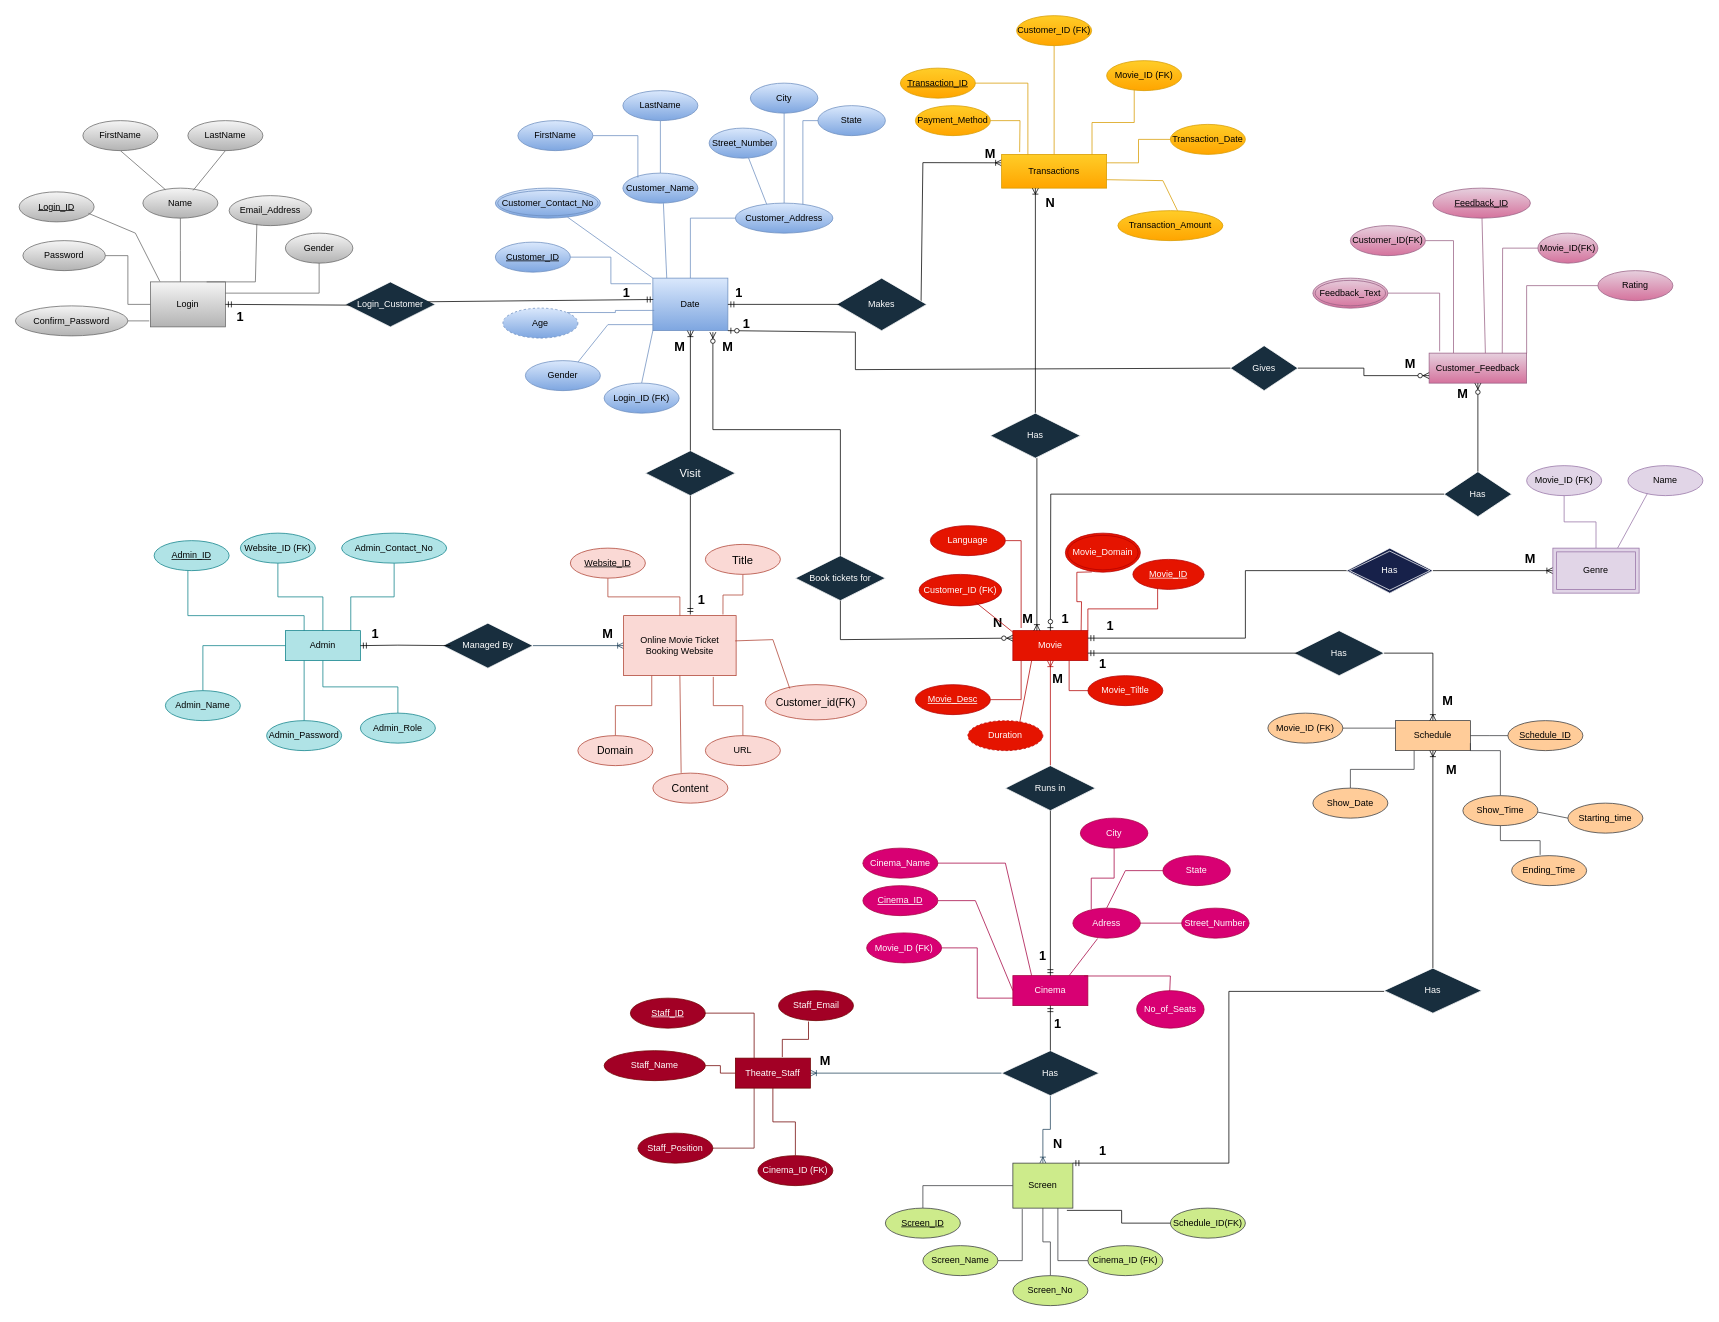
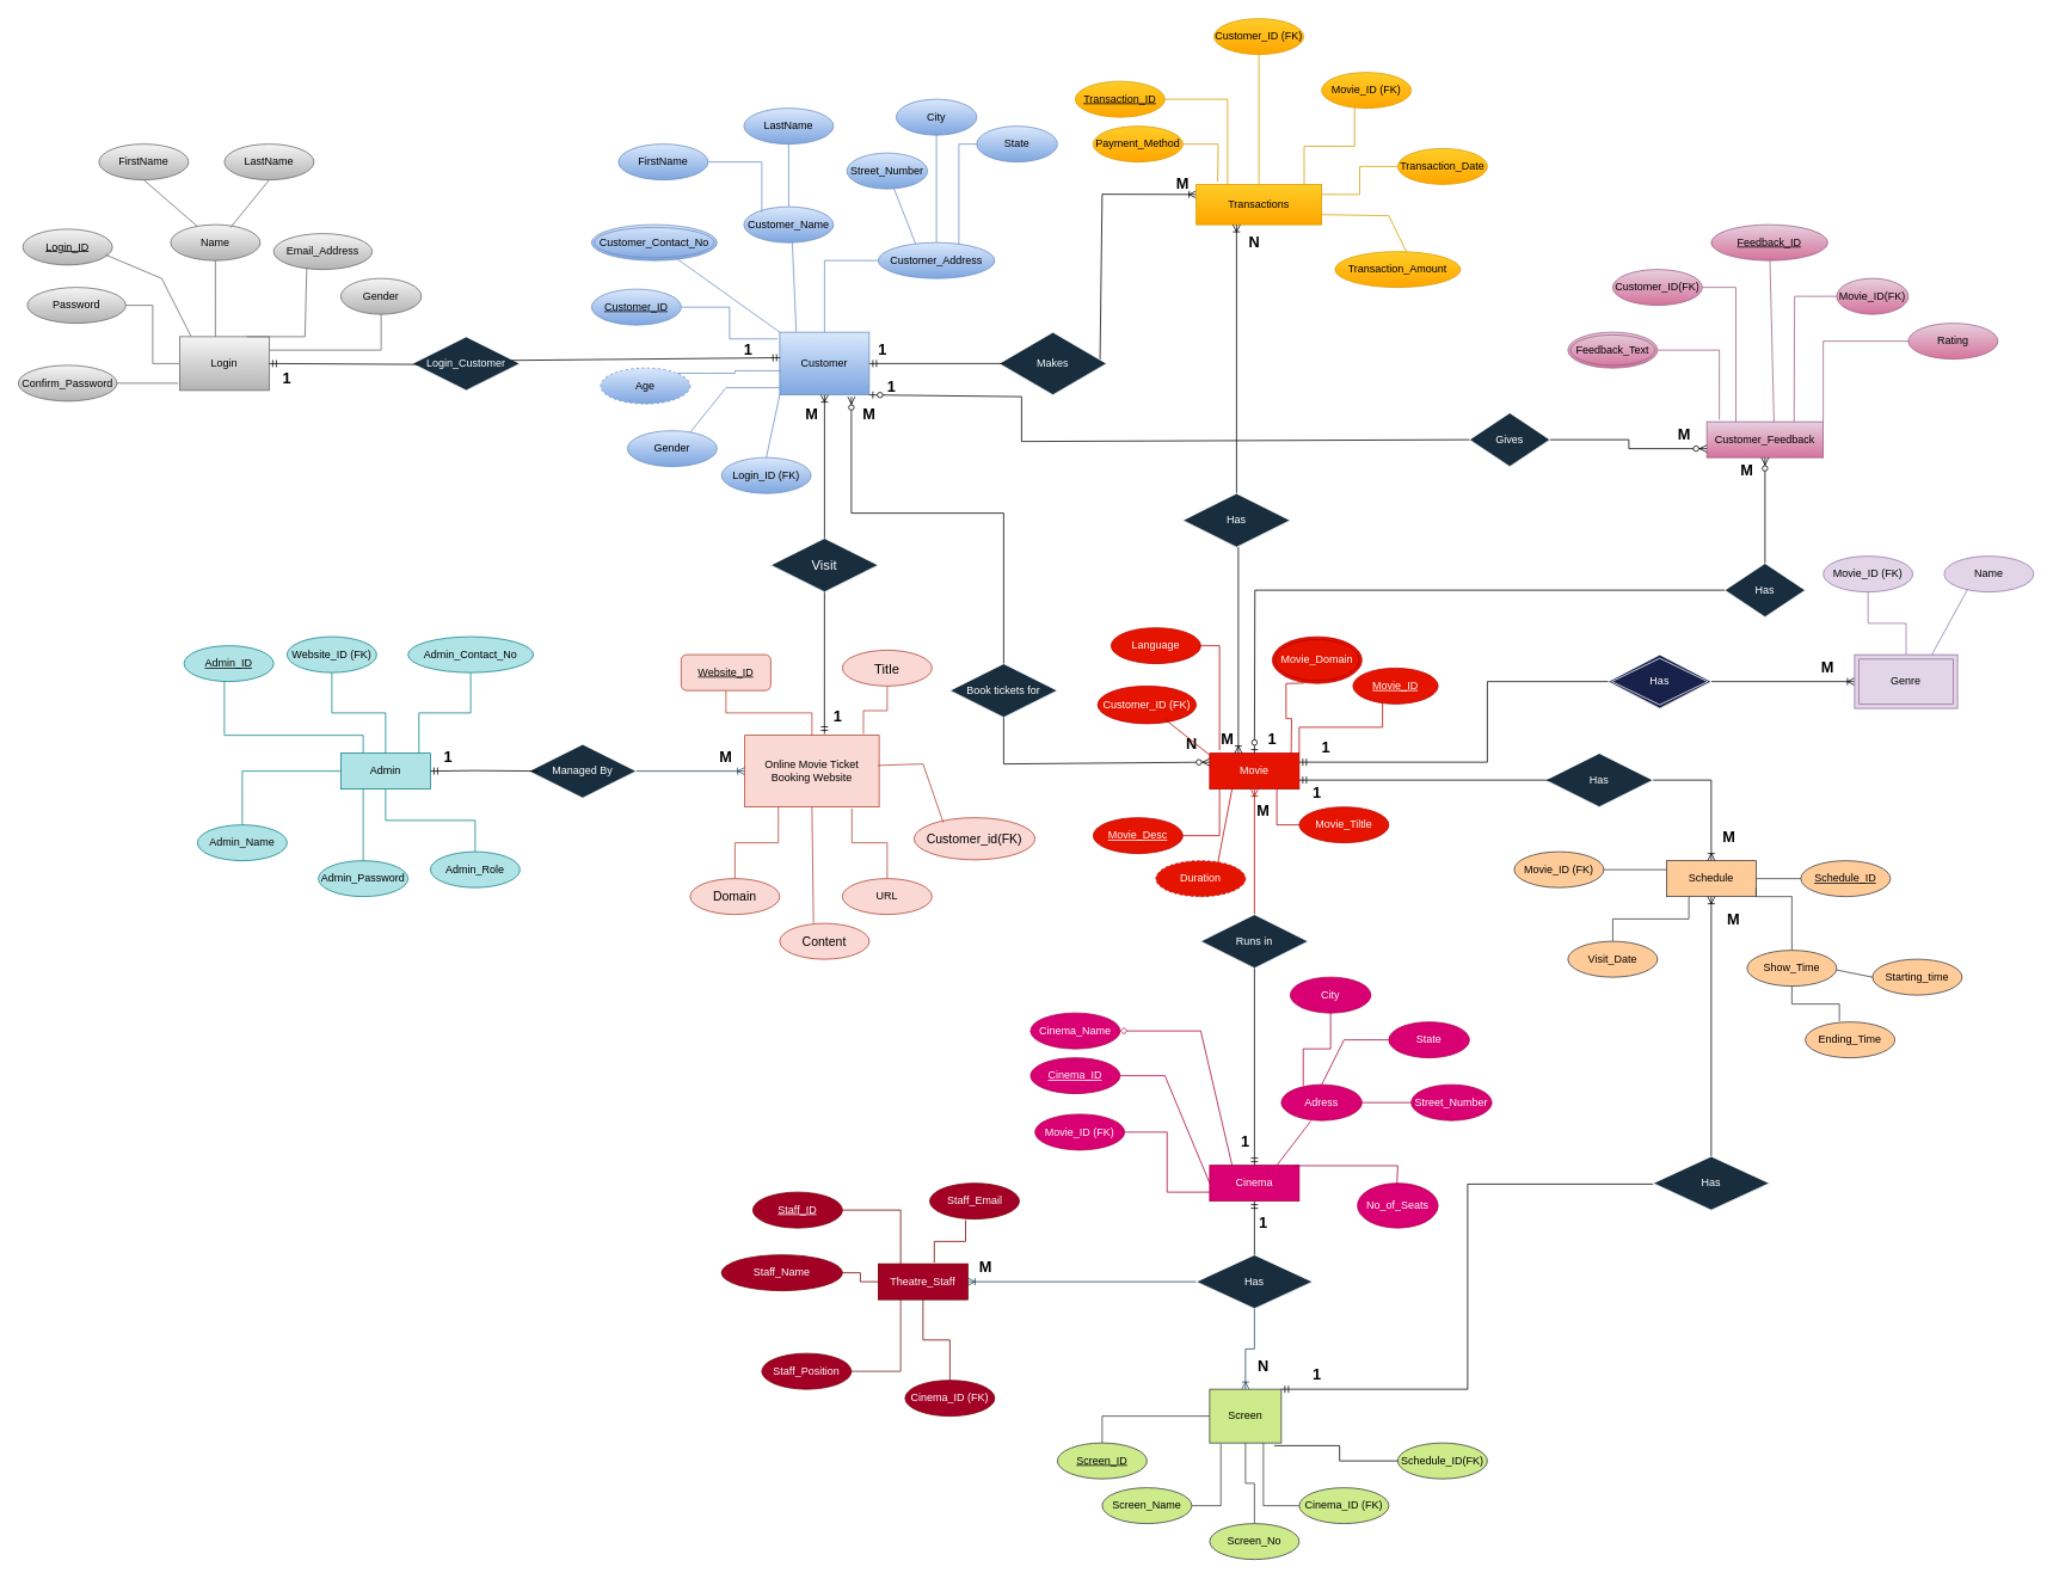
- <mxCell id="81" value="Date" style="whiteSpace=wrap;html=1;align=center;strokeColor=#6c8ebf;fillColor=#dae8fc;labelBackgroundColor=none;gradientColor=#7ea6e0;" vertex="1" parent="1"><mxGeometry x="870" y="370" width="100" height="70" as="geometry" /></mxCell>
+ <mxCell id="81" value="Customer" style="whiteSpace=wrap;html=1;align=center;strokeColor=#6c8ebf;fillColor=#dae8fc;labelBackgroundColor=none;gradientColor=#7ea6e0;" vertex="1" parent="1"><mxGeometry x="870" y="370" width="100" height="70" as="geometry" /></mxCell>
- <mxCell id="156" value="Confirm_Password" style="ellipse;whiteSpace=wrap;html=1;align=center;strokeColor=#666666;fillColor=#f5f5f5;labelBackgroundColor=none;gradientColor=#b3b3b3;" vertex="1" parent="1"><mxGeometry x="20" y="407" width="150" height="40" as="geometry" /></mxCell>
+ <mxCell id="156" value="Confirm_Password" style="ellipse;whiteSpace=wrap;html=1;align=center;strokeColor=#666666;fillColor=#f5f5f5;labelBackgroundColor=none;gradientColor=#b3b3b3;" vertex="1" parent="1"><mxGeometry x="20" y="407" width="110" height="40" as="geometry" /></mxCell>
- <mxCell id="31" value="Website_ID" style="ellipse;whiteSpace=wrap;html=1;align=center;fontStyle=4;fillColor=#fad9d5;strokeColor=#ae4132;labelBackgroundColor=none;" vertex="1" parent="1"><mxGeometry x="760" y="730" width="100" height="40" as="geometry" /></mxCell>
+ <mxCell id="31" value="Website_ID" style="whiteSpace=wrap;html=1;align=center;fontStyle=4;fillColor=#fad9d5;strokeColor=#ae4132;labelBackgroundColor=none;rounded=1;" vertex="1" parent="1"><mxGeometry x="760" y="730" width="100" height="40" as="geometry" /></mxCell>
- <mxCell id="22" value="Show_Date" style="ellipse;whiteSpace=wrap;html=1;align=center;strokeColor=#36393d;labelBackgroundColor=none;fillColor=#ffcc99;" vertex="1" parent="1"><mxGeometry x="1750" y="1050" width="100" height="40" as="geometry" /></mxCell>
+ <mxCell id="22" value="Visit_Date" style="ellipse;whiteSpace=wrap;html=1;align=center;strokeColor=#36393d;labelBackgroundColor=none;fillColor=#ffcc99;" vertex="1" parent="1"><mxGeometry x="1750" y="1050" width="100" height="40" as="geometry" /></mxCell>
- <mxCell id="45" style="rounded=0;orthogonalLoop=1;jettySize=auto;html=1;strokeColor=#A50040;endArrow=none;endFill=0;fillColor=#d80073;exitX=0.25;exitY=0;exitDx=0;exitDy=0;entryX=1;entryY=0.5;entryDx=0;entryDy=0;" edge="1" parent="1" source="9" target="46"><mxGeometry relative="1" as="geometry"><mxPoint x="1260" y="1150" as="targetPoint" /><mxPoint x="1378" y="1220" as="sourcePoint" /><Array as="points"><mxPoint x="1340" y="1150" /></Array></mxGeometry></mxCell>
+ <mxCell id="45" style="rounded=0;orthogonalLoop=1;jettySize=auto;html=1;strokeColor=#A50040;endArrow=diamond;endFill=0;fillColor=#d80073;exitX=0.25;exitY=0;exitDx=0;exitDy=0;entryX=1;entryY=0.5;entryDx=0;entryDy=0;" edge="1" parent="1" source="9" target="46"><mxGeometry relative="1" as="geometry"><mxPoint x="1260" y="1150" as="targetPoint" /><mxPoint x="1378" y="1220" as="sourcePoint" /><Array as="points"><mxPoint x="1340" y="1150" /></Array></mxGeometry></mxCell>
